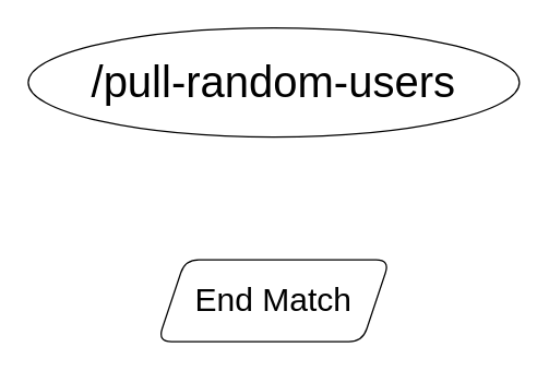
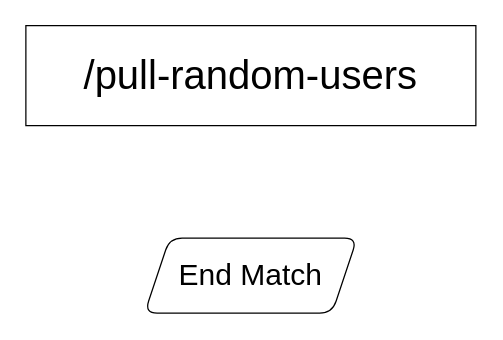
- <mxCell id="2" value="&lt;span style=&quot;font-size: 32px;&quot;&gt;/pull-random-users&lt;/span&gt;" style="ellipse;whiteSpace=wrap;html=1;rounded=1;" parent="1" vertex="1"><mxGeometry x="20" y="20" width="360" height="80" as="geometry" /></mxCell>
+ <mxCell id="2" value="&lt;span style=&quot;font-size: 32px;&quot;&gt;/pull-random-users&lt;/span&gt;" style="whiteSpace=wrap;html=1;rounded=0;" parent="1" vertex="1"><mxGeometry x="20" y="20" width="360" height="80" as="geometry" /></mxCell>
